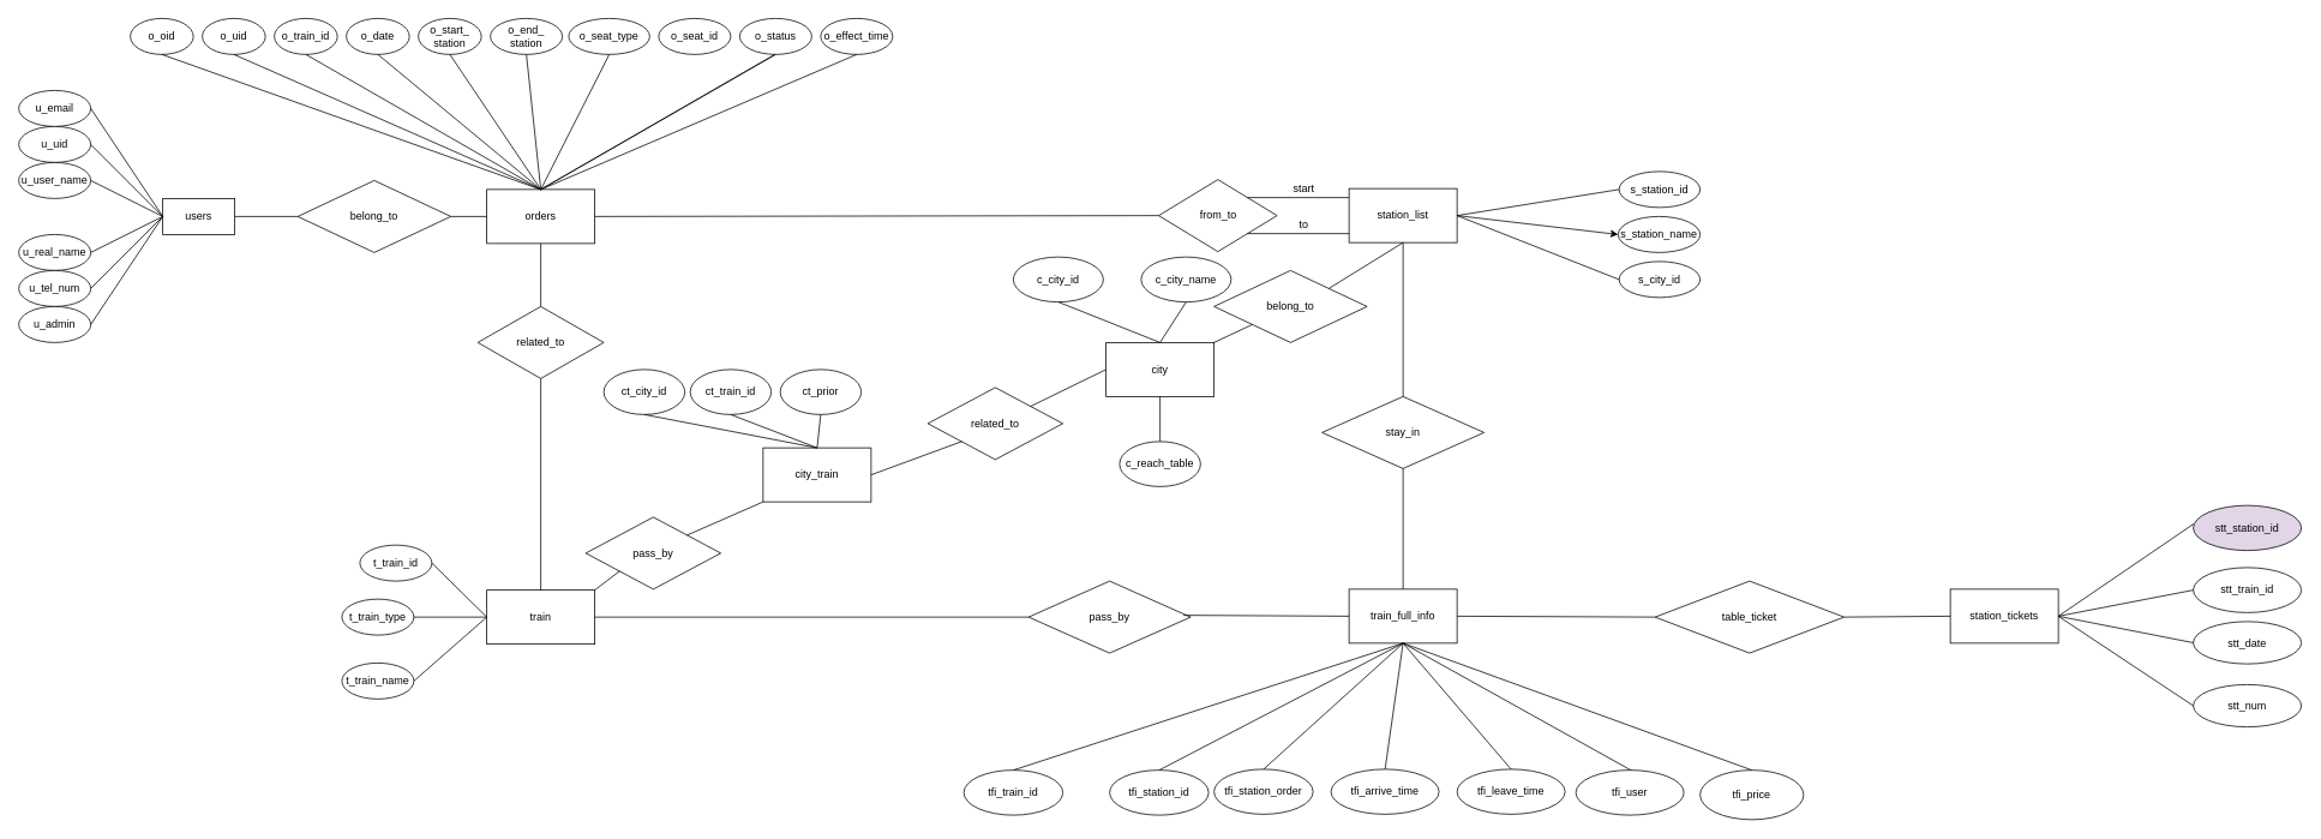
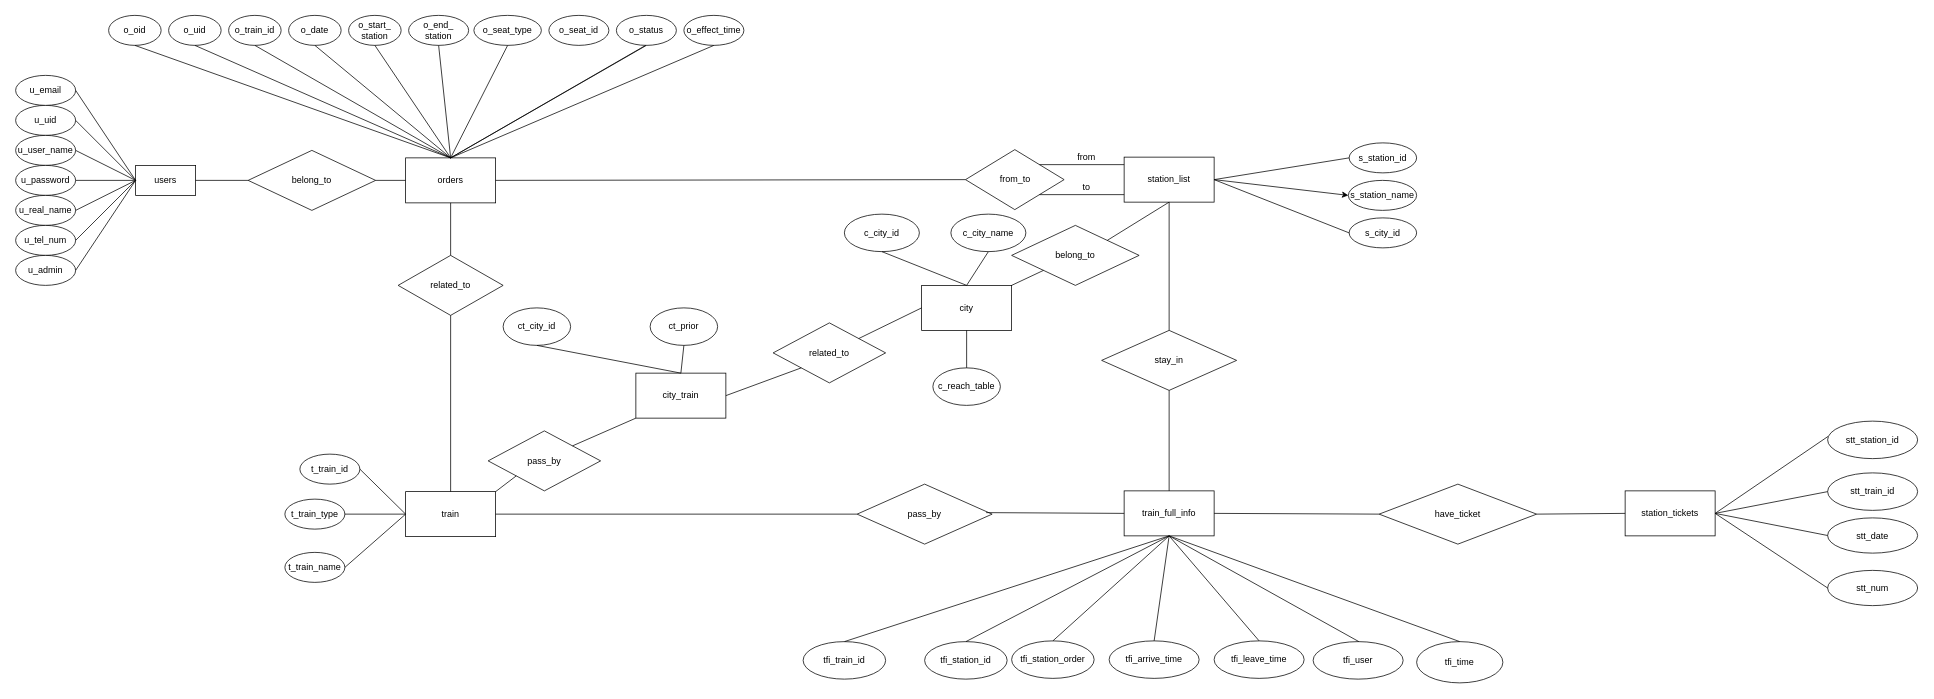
- <mxCell id="75" value="start" style="text;html=1;strokeColor=none;fillColor=none;align=center;verticalAlign=middle;whiteSpace=wrap;rounded=0;" parent="1" vertex="1"><mxGeometry x="1418" y="199" width="60" height="20" as="geometry" /></mxCell>
+ <mxCell id="75" value="from" style="text;html=1;strokeColor=none;fillColor=none;align=center;verticalAlign=middle;whiteSpace=wrap;rounded=0;" parent="1" vertex="1"><mxGeometry x="1418" y="199" width="60" height="20" as="geometry" /></mxCell>
+ <mxCell id="5" value="u_password" style="ellipse;whiteSpace=wrap;html=1;" parent="1" vertex="1"><mxGeometry y="220" width="80" height="40" as="geometry" x="20" /></mxCell>
+ <mxCell id="13" value="" style="endArrow=none;html=1;rounded=0;entryX=1;entryY=0.5;entryDx=0;entryDy=0;exitX=0;exitY=0.5;exitDx=0;exitDy=0;" parent="1" source="2" target="5" edge="1"><mxGeometry width="50" height="50" relative="1" as="geometry"><mxPoint x="320" y="190" as="sourcePoint" /><mxPoint x="370" y="140" as="targetPoint" /></mxGeometry></mxCell>
- <mxCell id="107" value="ct_train_id" style="ellipse;whiteSpace=wrap;html=1;" parent="1" vertex="1"><mxGeometry x="766" y="410" width="90" height="50" as="geometry" /></mxCell>
- <mxCell id="110" value="" style="endArrow=none;html=1;rounded=0;entryX=0.5;entryY=0;entryDx=0;entryDy=0;exitX=0.5;exitY=1;exitDx=0;exitDy=0;" parent="1" source="107" target="101" edge="1"><mxGeometry width="50" height="50" relative="1" as="geometry"><mxPoint x="1080" y="640" as="sourcePoint" /><mxPoint x="1130" y="590" as="targetPoint" /></mxGeometry></mxCell>
- <mxCell id="81" value="stt_station_id" style="ellipse;whiteSpace=wrap;html=1;fillColor=#e1d5e7;" parent="1" vertex="1"><mxGeometry x="2436" y="561" width="120" height="50" as="geometry" /></mxCell>
+ <mxCell id="81" value="stt_station_id" style="ellipse;whiteSpace=wrap;html=1;" parent="1" vertex="1"><mxGeometry x="2436" y="561" width="120" height="50" as="geometry" /></mxCell>
- <mxCell id="77" value="table_ticket" style="rhombus;whiteSpace=wrap;html=1;" parent="1" vertex="1"><mxGeometry x="1838" y="645" width="210" height="80" as="geometry" /></mxCell>
+ <mxCell id="77" value="have_ticket" style="rhombus;whiteSpace=wrap;html=1;" parent="1" vertex="1"><mxGeometry x="1838" y="645" width="210" height="80" as="geometry" /></mxCell>
- <mxCell id="64" value="tfi_price" style="ellipse;whiteSpace=wrap;html=1;" parent="1" vertex="1"><mxGeometry x="1888" y="855" width="115" height="55" as="geometry" /></mxCell>
+ <mxCell id="64" value="tfi_time" style="ellipse;whiteSpace=wrap;html=1;" parent="1" vertex="1"><mxGeometry x="1888" y="855" width="115" height="55" as="geometry" /></mxCell>
